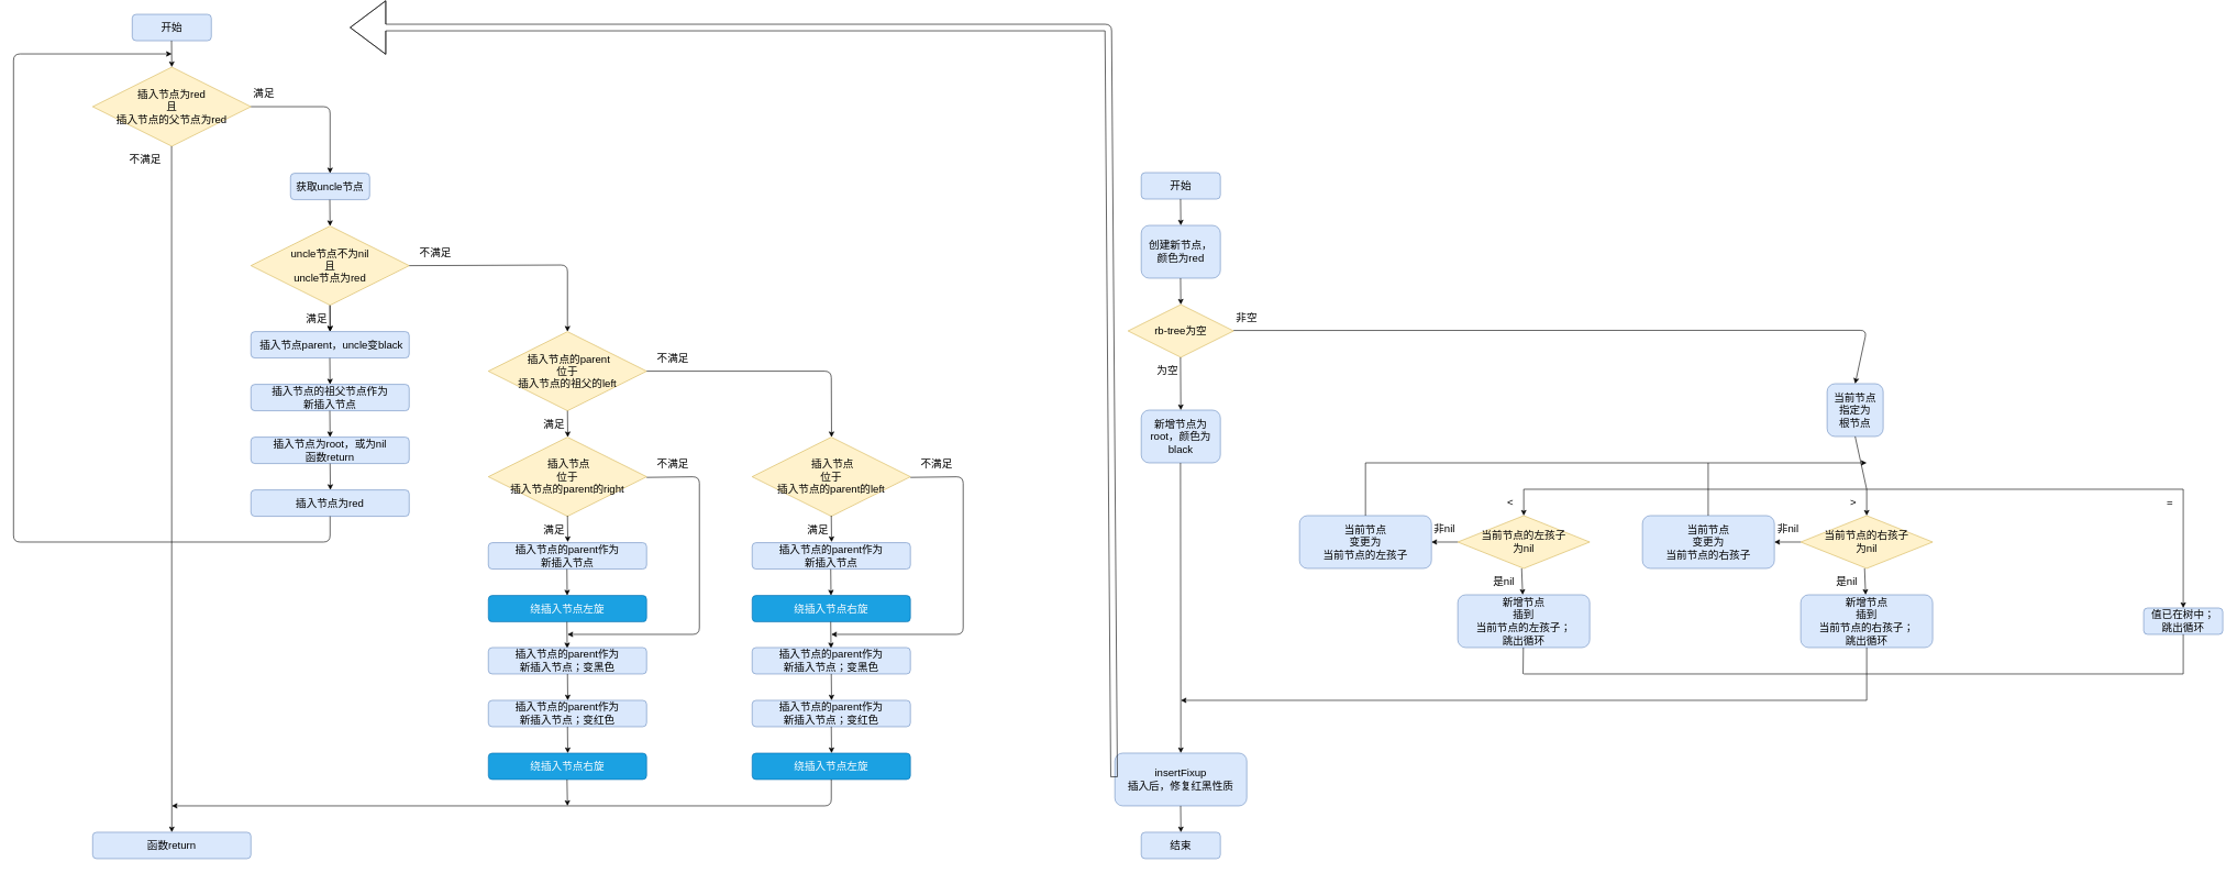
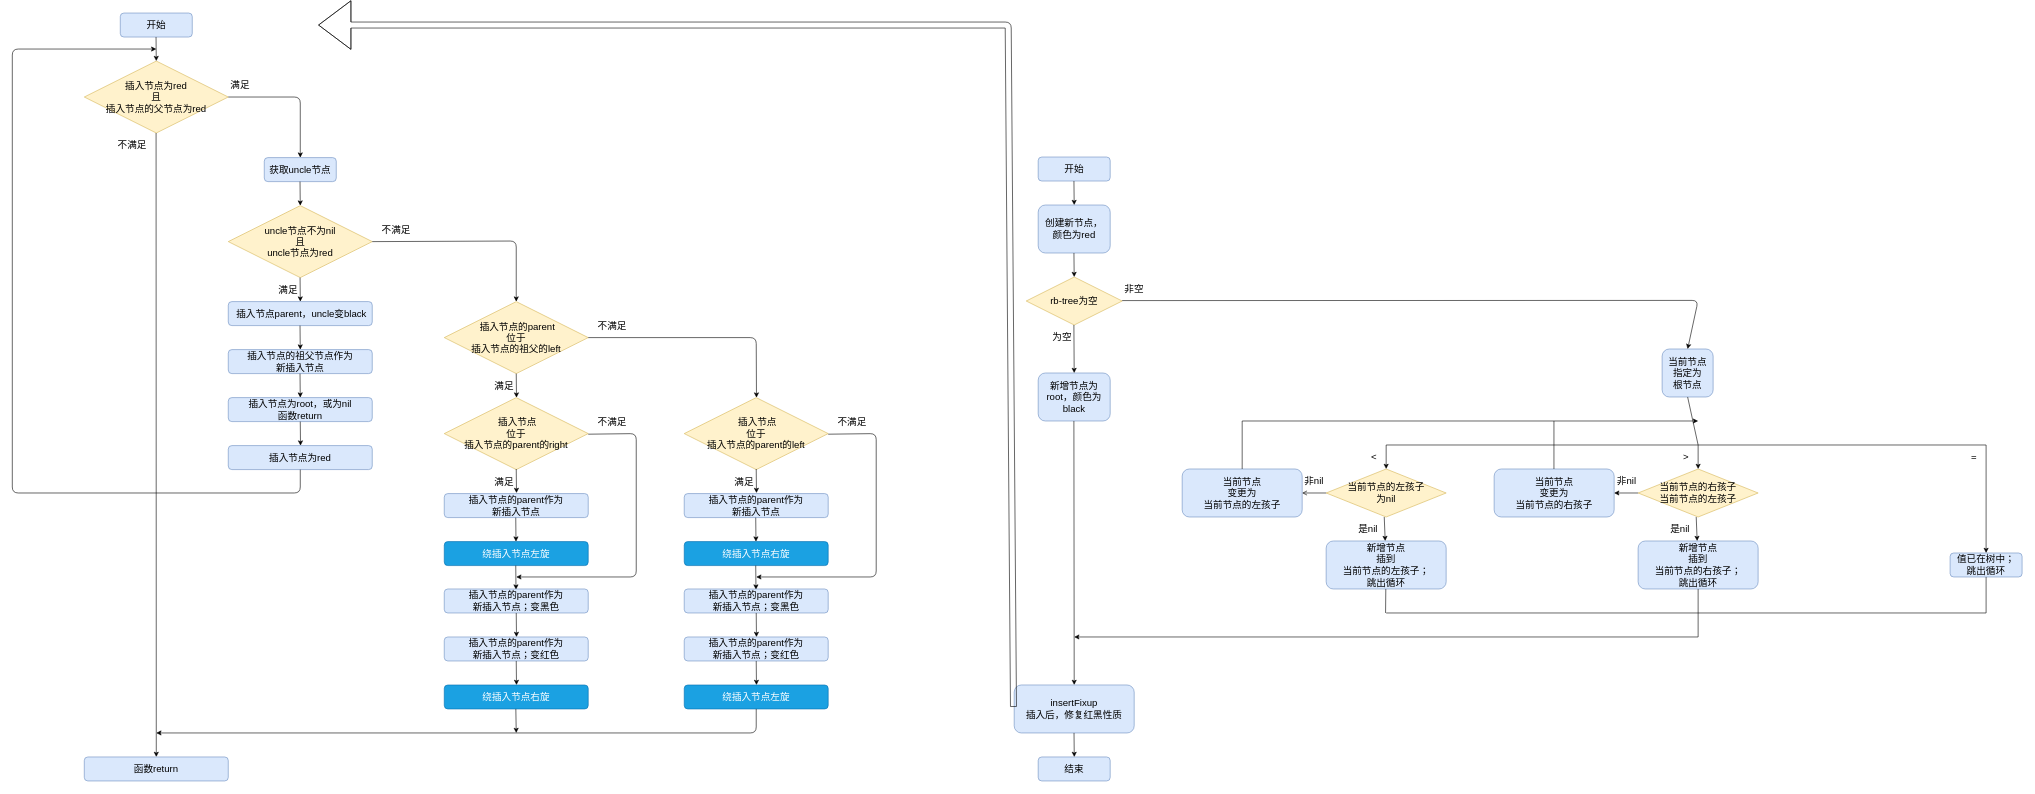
- <mxCell id="52" value="" style="edgeStyle=orthogonalEdgeStyle;rounded=0;orthogonalLoop=1;jettySize=auto;html=1;" parent="1" source="53" target="61" edge="1"><mxGeometry relative="1" as="geometry" /></mxCell>
- <mxCell id="12" value="" style="endArrow=classic;html=1;entryX=1;entryY=0.5;entryDx=0;entryDy=0;" parent="1" source="8" target="10" edge="1"><mxGeometry width="50" height="50" relative="1" as="geometry"><mxPoint x="2316.8" y="869.92" as="sourcePoint" /><mxPoint x="2318.402" y="910" as="targetPoint" /></mxGeometry></mxCell>
+ <mxCell id="12" value="" style="endArrow=open;html=1;entryX=1;entryY=0.5;entryDx=0;entryDy=0;" parent="1" source="8" target="10" edge="1"><mxGeometry width="50" height="50" relative="1" as="geometry"><mxPoint x="2316.8" y="869.92" as="sourcePoint" /><mxPoint x="2318.402" y="910" as="targetPoint" /></mxGeometry></mxCell>
- <mxCell id="13" value="&lt;font style=&quot;font-size: 16px&quot;&gt;当前节点的右孩子&lt;br&gt;为nil&lt;/font&gt;" style="rhombus;whiteSpace=wrap;html=1;fillColor=#fff2cc;strokeColor=#d6b656;" parent="1" vertex="1"><mxGeometry x="2730" y="780" width="200" height="80" as="geometry" /></mxCell>
+ <mxCell id="13" value="&lt;font style=&quot;font-size: 16px&quot;&gt;当前节点的右孩子&lt;br&gt;当前节点的左孩子&lt;/font&gt;" style="rhombus;whiteSpace=wrap;html=1;fillColor=#fff2cc;strokeColor=#d6b656;" parent="1" vertex="1"><mxGeometry x="2730" y="780" width="200" height="80" as="geometry" /></mxCell>
